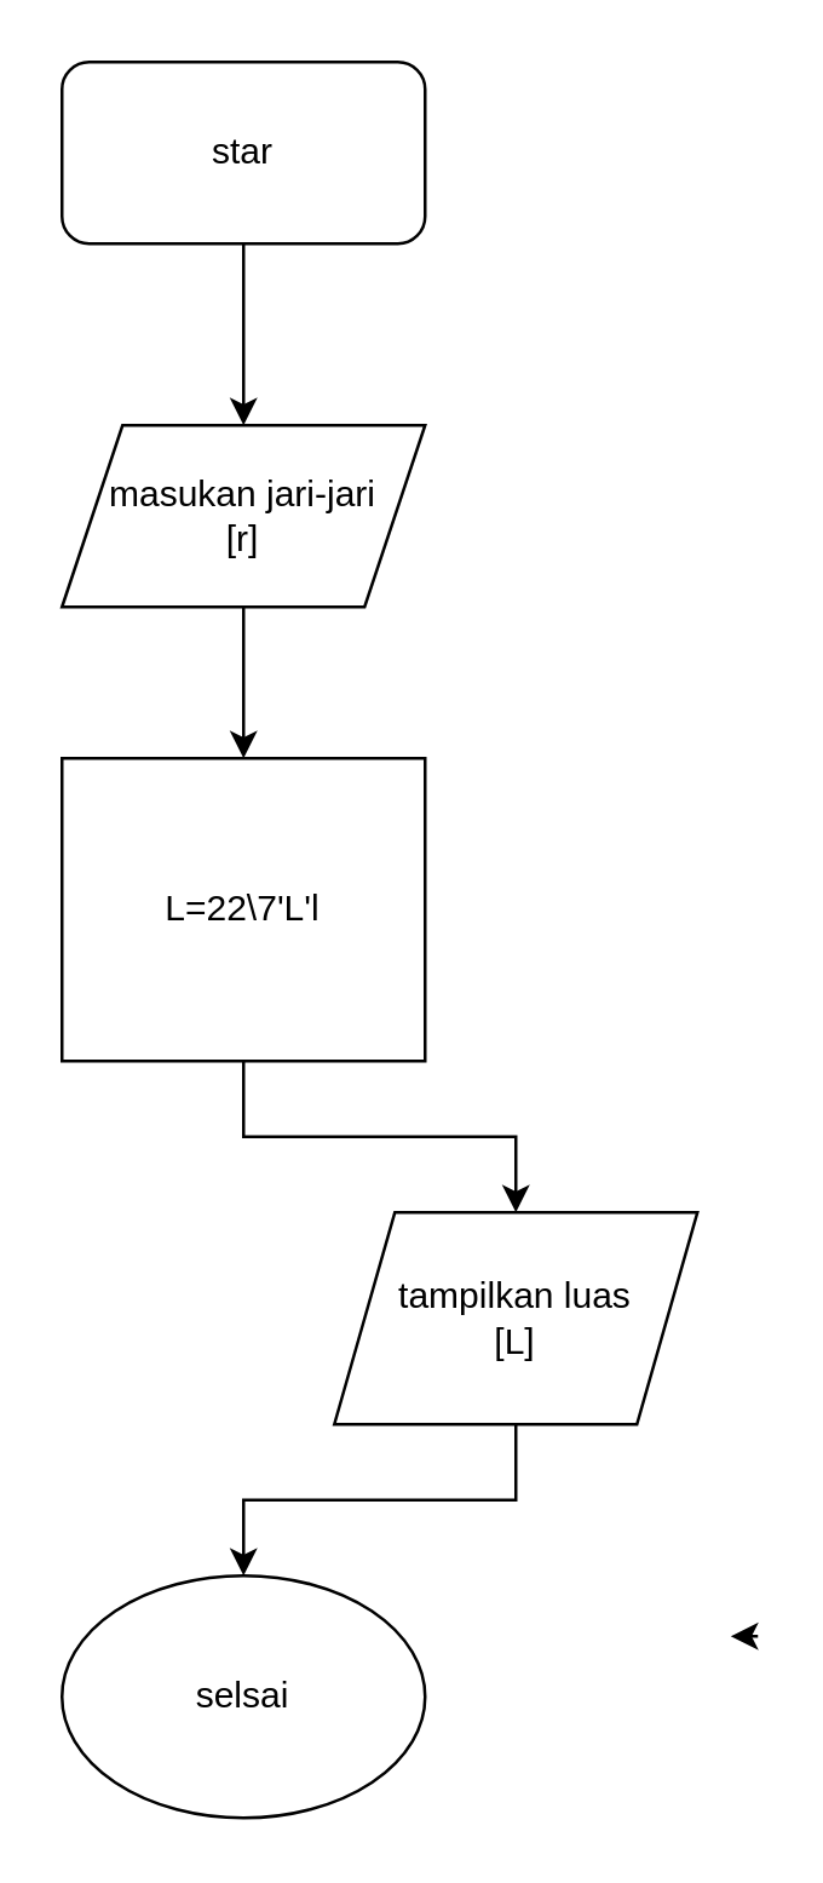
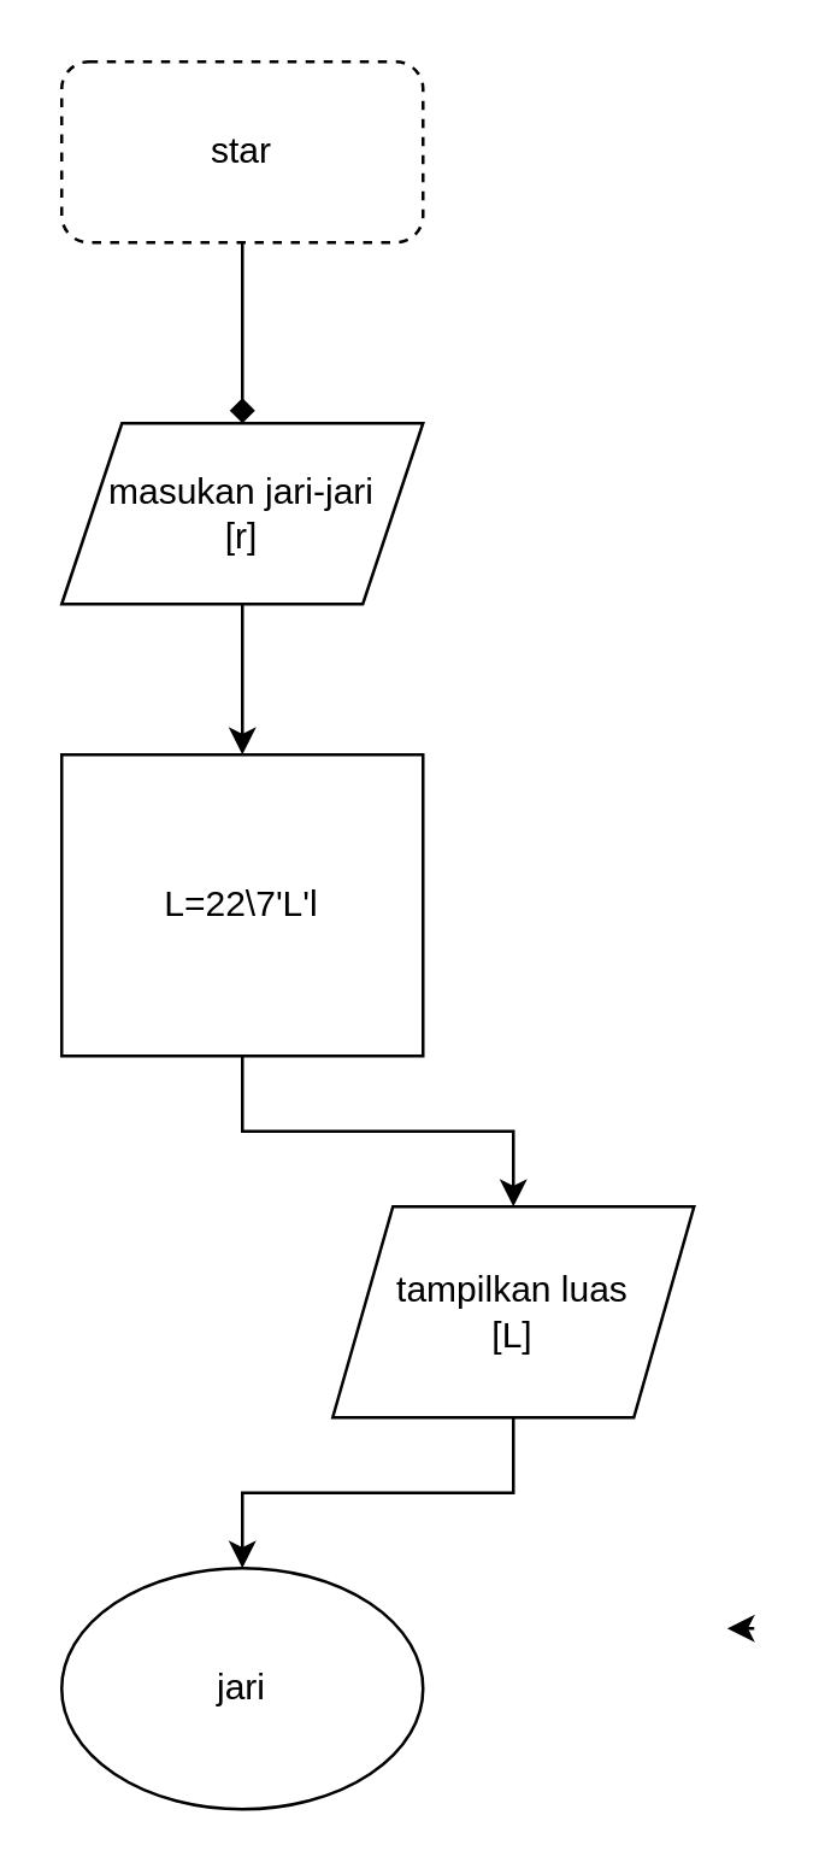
- <mxCell id="4" value="star" style="rounded=1;whiteSpace=wrap;html=1;" vertex="1" parent="1"><mxGeometry x="20" y="20" width="120" height="60" as="geometry" /></mxCell>
+ <mxCell id="4" value="star" style="rounded=1;whiteSpace=wrap;html=1;dashed=1;" vertex="1" parent="1"><mxGeometry x="20" y="20" width="120" height="60" as="geometry" /></mxCell>
- <mxCell id="3" style="edgeStyle=orthogonalEdgeStyle;rounded=0;orthogonalLoop=1;jettySize=auto;html=1;entryX=0.5;entryY=0;entryDx=0;entryDy=0;" edge="1" parent="1" source="4" target="6"><mxGeometry relative="1" as="geometry" /></mxCell>
+ <mxCell id="3" style="edgeStyle=orthogonalEdgeStyle;rounded=0;orthogonalLoop=1;jettySize=auto;html=1;entryX=0.5;entryY=0;entryDx=0;entryDy=0;endArrow=diamond;" edge="1" parent="1" source="4" target="6"><mxGeometry relative="1" as="geometry" /></mxCell>
- <mxCell id="11" value="selsai" style="ellipse;whiteSpace=wrap;html=1;" vertex="1" parent="1"><mxGeometry x="20" y="520" width="120" height="80" as="geometry" /></mxCell>
+ <mxCell id="11" value="jari" style="ellipse;whiteSpace=wrap;html=1;" vertex="1" parent="1"><mxGeometry x="20" y="520" width="120" height="80" as="geometry" /></mxCell>
